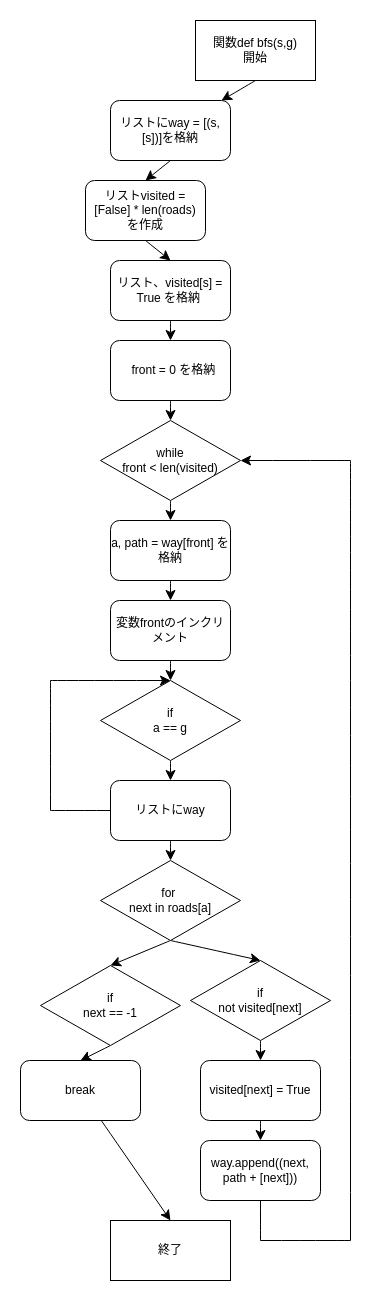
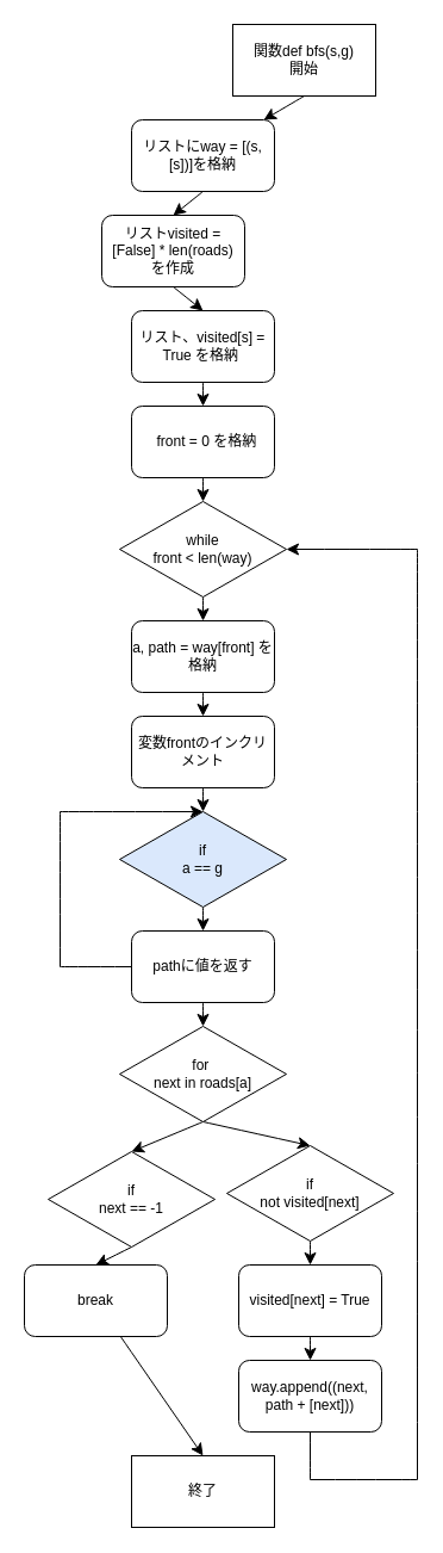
- <mxCell id="15" value="while&lt;div&gt;front &amp;lt; len(visited)&lt;br&gt;&lt;/div&gt;" style="rhombus;whiteSpace=wrap;html=1;" vertex="1" parent="1"><mxGeometry x="100" y="420" width="140" height="80" as="geometry" /></mxCell>
+ <mxCell id="15" value="while&lt;div&gt;front &amp;lt; len(way)&lt;br&gt;&lt;/div&gt;" style="rhombus;whiteSpace=wrap;html=1;" vertex="1" parent="1"><mxGeometry x="100" y="420" width="140" height="80" as="geometry" /></mxCell>
- <mxCell id="19" value="if&lt;div&gt;a == g&lt;/div&gt;" style="rhombus;whiteSpace=wrap;html=1;" vertex="1" parent="1"><mxGeometry x="100" y="680" width="140" height="80" as="geometry" /></mxCell>
+ <mxCell id="19" value="if&lt;div&gt;a == g&lt;/div&gt;" style="rhombus;whiteSpace=wrap;html=1;fillColor=#dae8fc;" vertex="1" parent="1"><mxGeometry x="100" y="680" width="140" height="80" as="geometry" /></mxCell>
- <mxCell id="21" value="リストにway" style="rounded=1;whiteSpace=wrap;html=1;" vertex="1" parent="1"><mxGeometry x="110" y="780" width="120" height="60" as="geometry" /></mxCell>
+ <mxCell id="21" value="pathに値を返す" style="rounded=1;whiteSpace=wrap;html=1;" vertex="1" parent="1"><mxGeometry x="110" y="780" width="120" height="60" as="geometry" /></mxCell>
